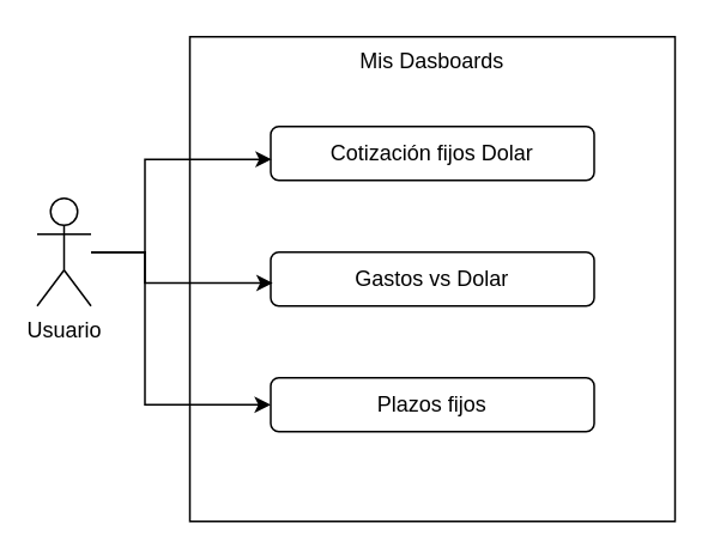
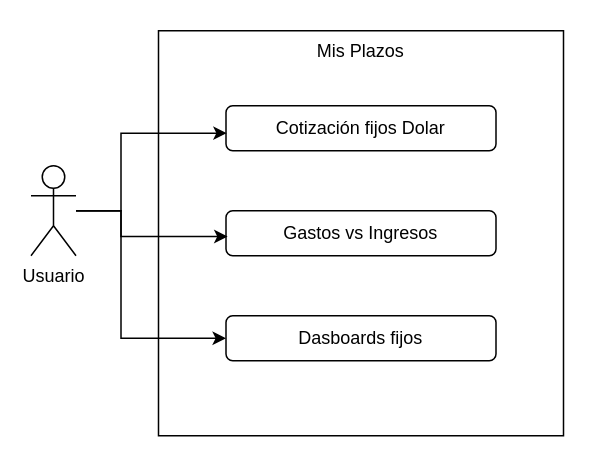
- <mxCell id="2" value="Mis Dasboards" style="whiteSpace=wrap;html=1;aspect=fixed;verticalAlign=top;" vertex="1" parent="1"><mxGeometry x="105" y="20" width="270" height="270" as="geometry" /></mxCell>
+ <mxCell id="2" value="Mis Plazos" style="whiteSpace=wrap;html=1;aspect=fixed;verticalAlign=top;" vertex="1" parent="1"><mxGeometry x="105" y="20" width="270" height="270" as="geometry" /></mxCell>
- <mxCell id="5" value="Gastos vs Dolar" style="rounded=1;whiteSpace=wrap;html=1;" vertex="1" parent="1"><mxGeometry x="150" y="140" width="180" height="30" as="geometry" /></mxCell>
+ <mxCell id="5" value="Gastos vs Ingresos" style="rounded=1;whiteSpace=wrap;html=1;" vertex="1" parent="1"><mxGeometry x="150" y="140" width="180" height="30" as="geometry" /></mxCell>
- <mxCell id="7" value="Plazos fijos" style="rounded=1;whiteSpace=wrap;html=1;" vertex="1" parent="1"><mxGeometry x="150" y="210" width="180" height="30" as="geometry" /></mxCell>
+ <mxCell id="7" value="Dasboards fijos" style="rounded=1;whiteSpace=wrap;html=1;" vertex="1" parent="1"><mxGeometry x="150" y="210" width="180" height="30" as="geometry" /></mxCell>
